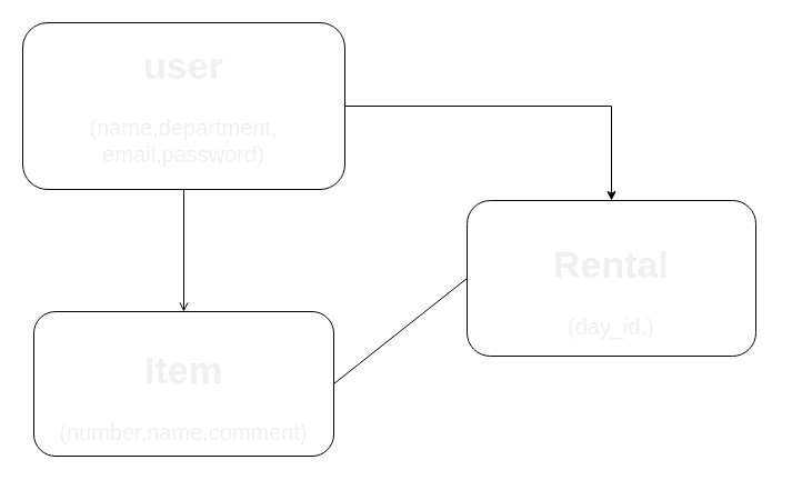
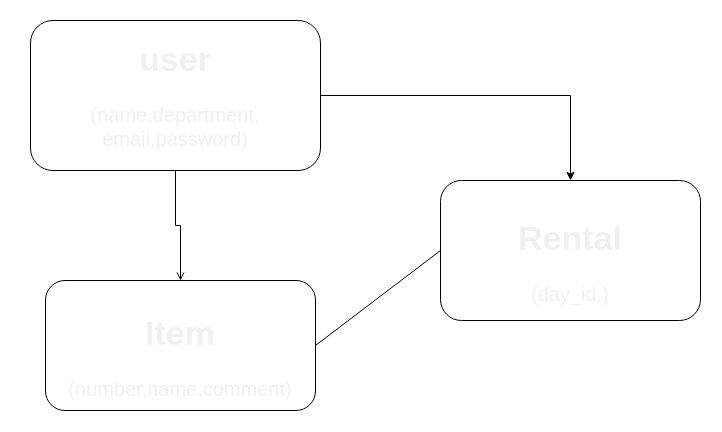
- <mxCell id="4" value="&lt;h1 style=&quot;font-size: 34px&quot;&gt;user&lt;/h1&gt;&lt;div style=&quot;font-size: 20px&quot;&gt;(name,department,&lt;/div&gt;&lt;div style=&quot;font-size: 20px&quot;&gt;email,password)&lt;/div&gt;&lt;div style=&quot;font-size: 20px&quot;&gt;&lt;br&gt;&lt;/div&gt;" style="rounded=1;whiteSpace=wrap;html=1;fontColor=#f0f0f0;spacingTop=0;" parent="1" vertex="1"><mxGeometry x="20" y="20" width="290" height="150" as="geometry" /></mxCell>
+ <mxCell id="4" value="&lt;h1 style=&quot;font-size: 34px&quot;&gt;user&lt;/h1&gt;&lt;div style=&quot;font-size: 20px&quot;&gt;(name,department,&lt;/div&gt;&lt;div style=&quot;font-size: 20px&quot;&gt;email,password)&lt;/div&gt;&lt;div style=&quot;font-size: 20px&quot;&gt;&lt;br&gt;&lt;/div&gt;" style="rounded=1;whiteSpace=wrap;html=1;fontColor=#f0f0f0;spacingTop=0;" parent="1" vertex="1"><mxGeometry x="30" y="20" width="290" height="150" as="geometry" /></mxCell>
- <mxCell id="6" value="&lt;h1 style=&quot;font-size: 34px&quot;&gt;Rental&lt;/h1&gt;&lt;div style=&quot;font-size: 20px&quot;&gt;(day_id,)&lt;/div&gt;" style="rounded=1;whiteSpace=wrap;html=1;fontColor=#f0f0f0;" parent="1" vertex="1"><mxGeometry x="420" y="180" width="260" height="140" as="geometry" /></mxCell>
+ <mxCell id="6" value="&lt;h1 style=&quot;font-size: 34px&quot;&gt;Rental&lt;/h1&gt;&lt;div style=&quot;font-size: 20px&quot;&gt;(day_id,)&lt;/div&gt;" style="rounded=1;whiteSpace=wrap;html=1;fontColor=#f0f0f0;" parent="1" vertex="1"><mxGeometry x="440" y="180" width="260" height="140" as="geometry" /></mxCell>
- <mxCell id="5" value="&lt;h1 style=&quot;font-size: 34px&quot;&gt;Item&lt;/h1&gt;&lt;div style=&quot;font-size: 20px&quot;&gt;(number,name,comment)&lt;/div&gt;" style="rounded=1;whiteSpace=wrap;html=1;fontColor=#f0f0f0;" parent="1" vertex="1"><mxGeometry x="30" y="280" width="270" height="130" as="geometry" /></mxCell>
+ <mxCell id="5" value="&lt;h1 style=&quot;font-size: 34px&quot;&gt;Item&lt;/h1&gt;&lt;div style=&quot;font-size: 20px&quot;&gt;(number,name,comment)&lt;/div&gt;" style="rounded=1;whiteSpace=wrap;html=1;fontColor=#f0f0f0;" parent="1" vertex="1"><mxGeometry x="45" y="280" width="270" height="130" as="geometry" /></mxCell>
